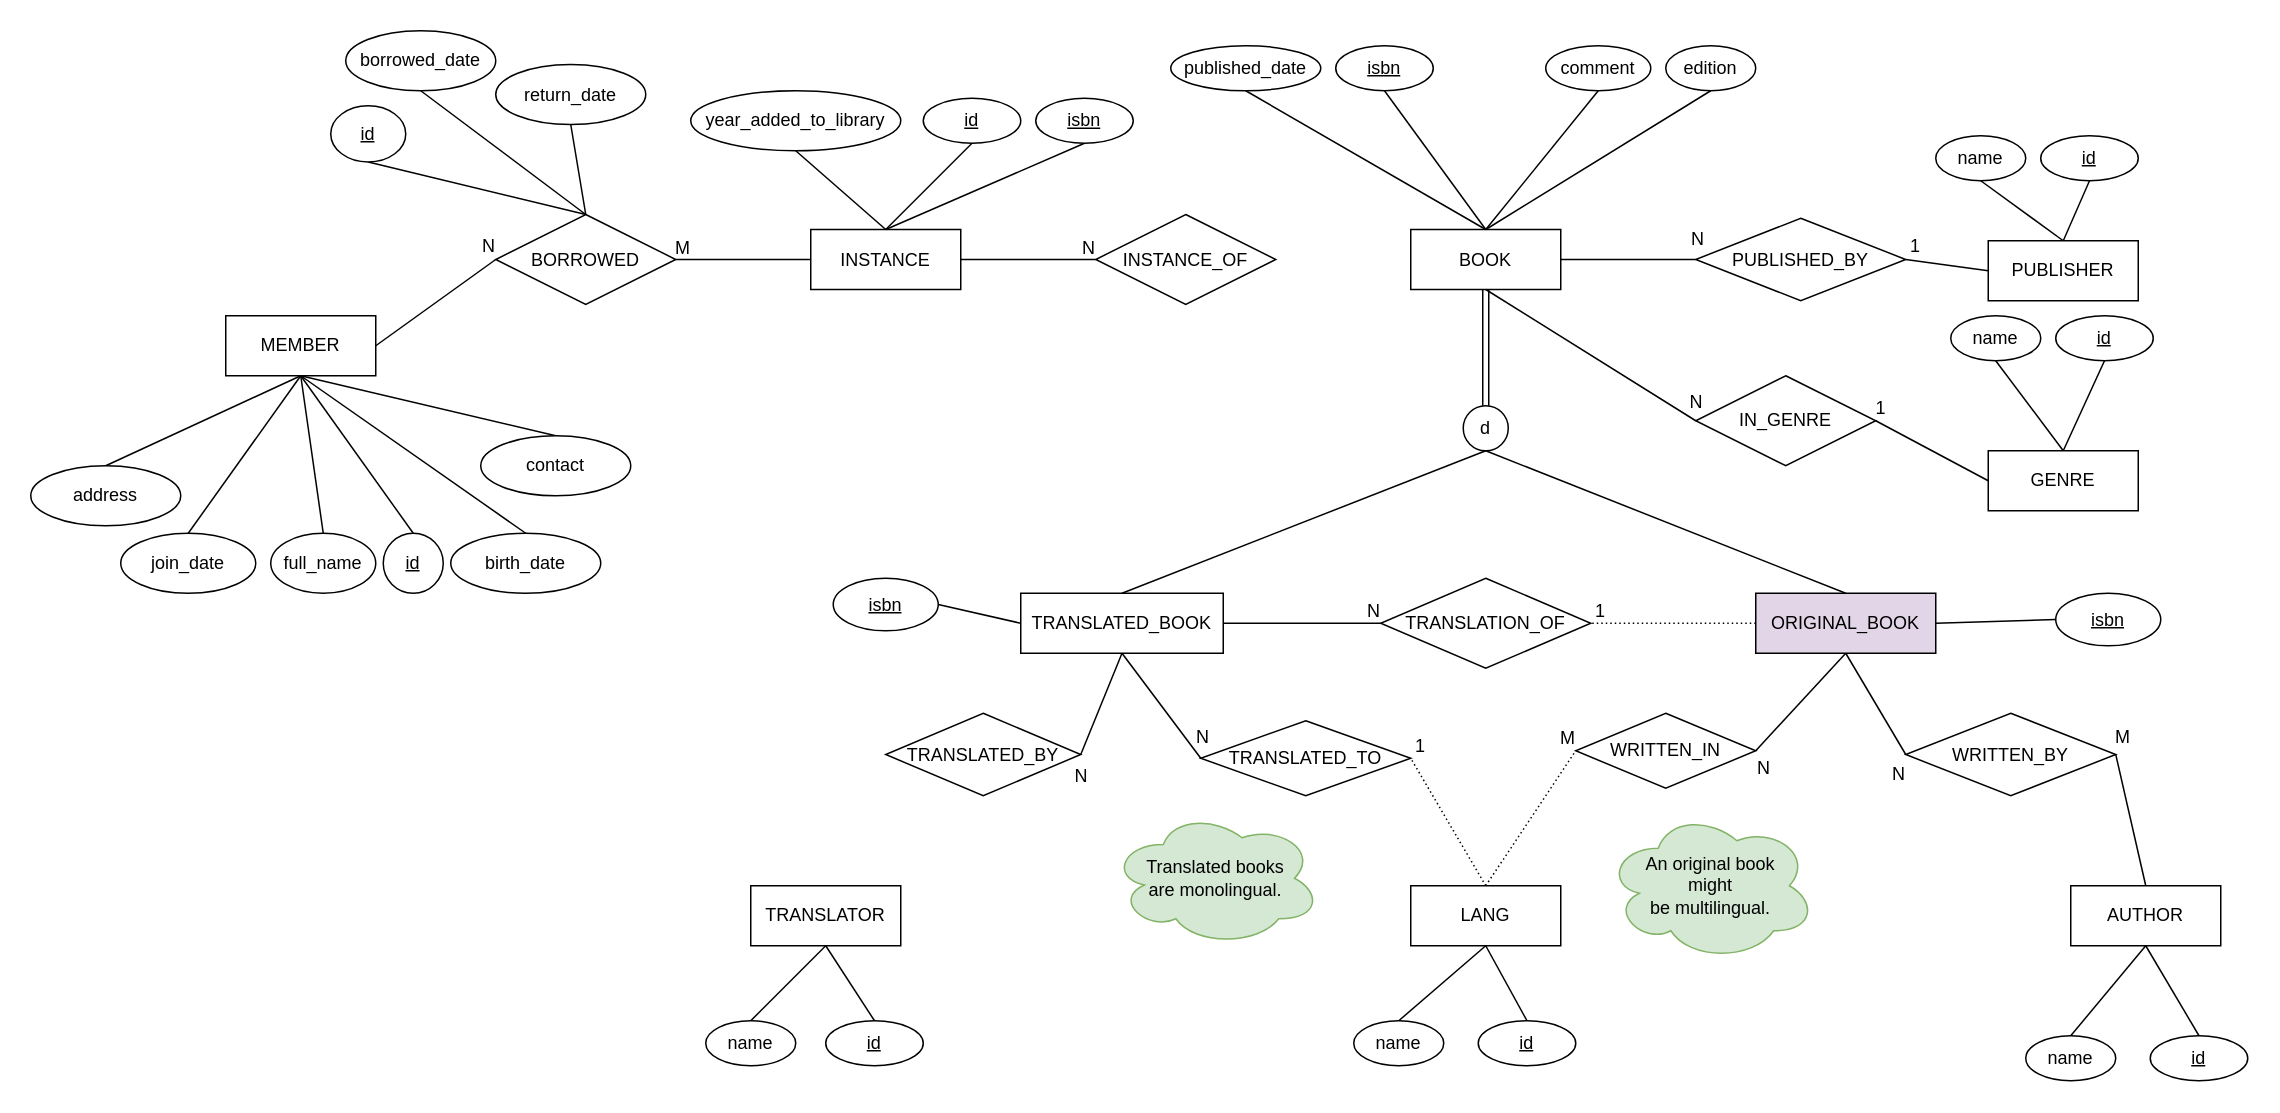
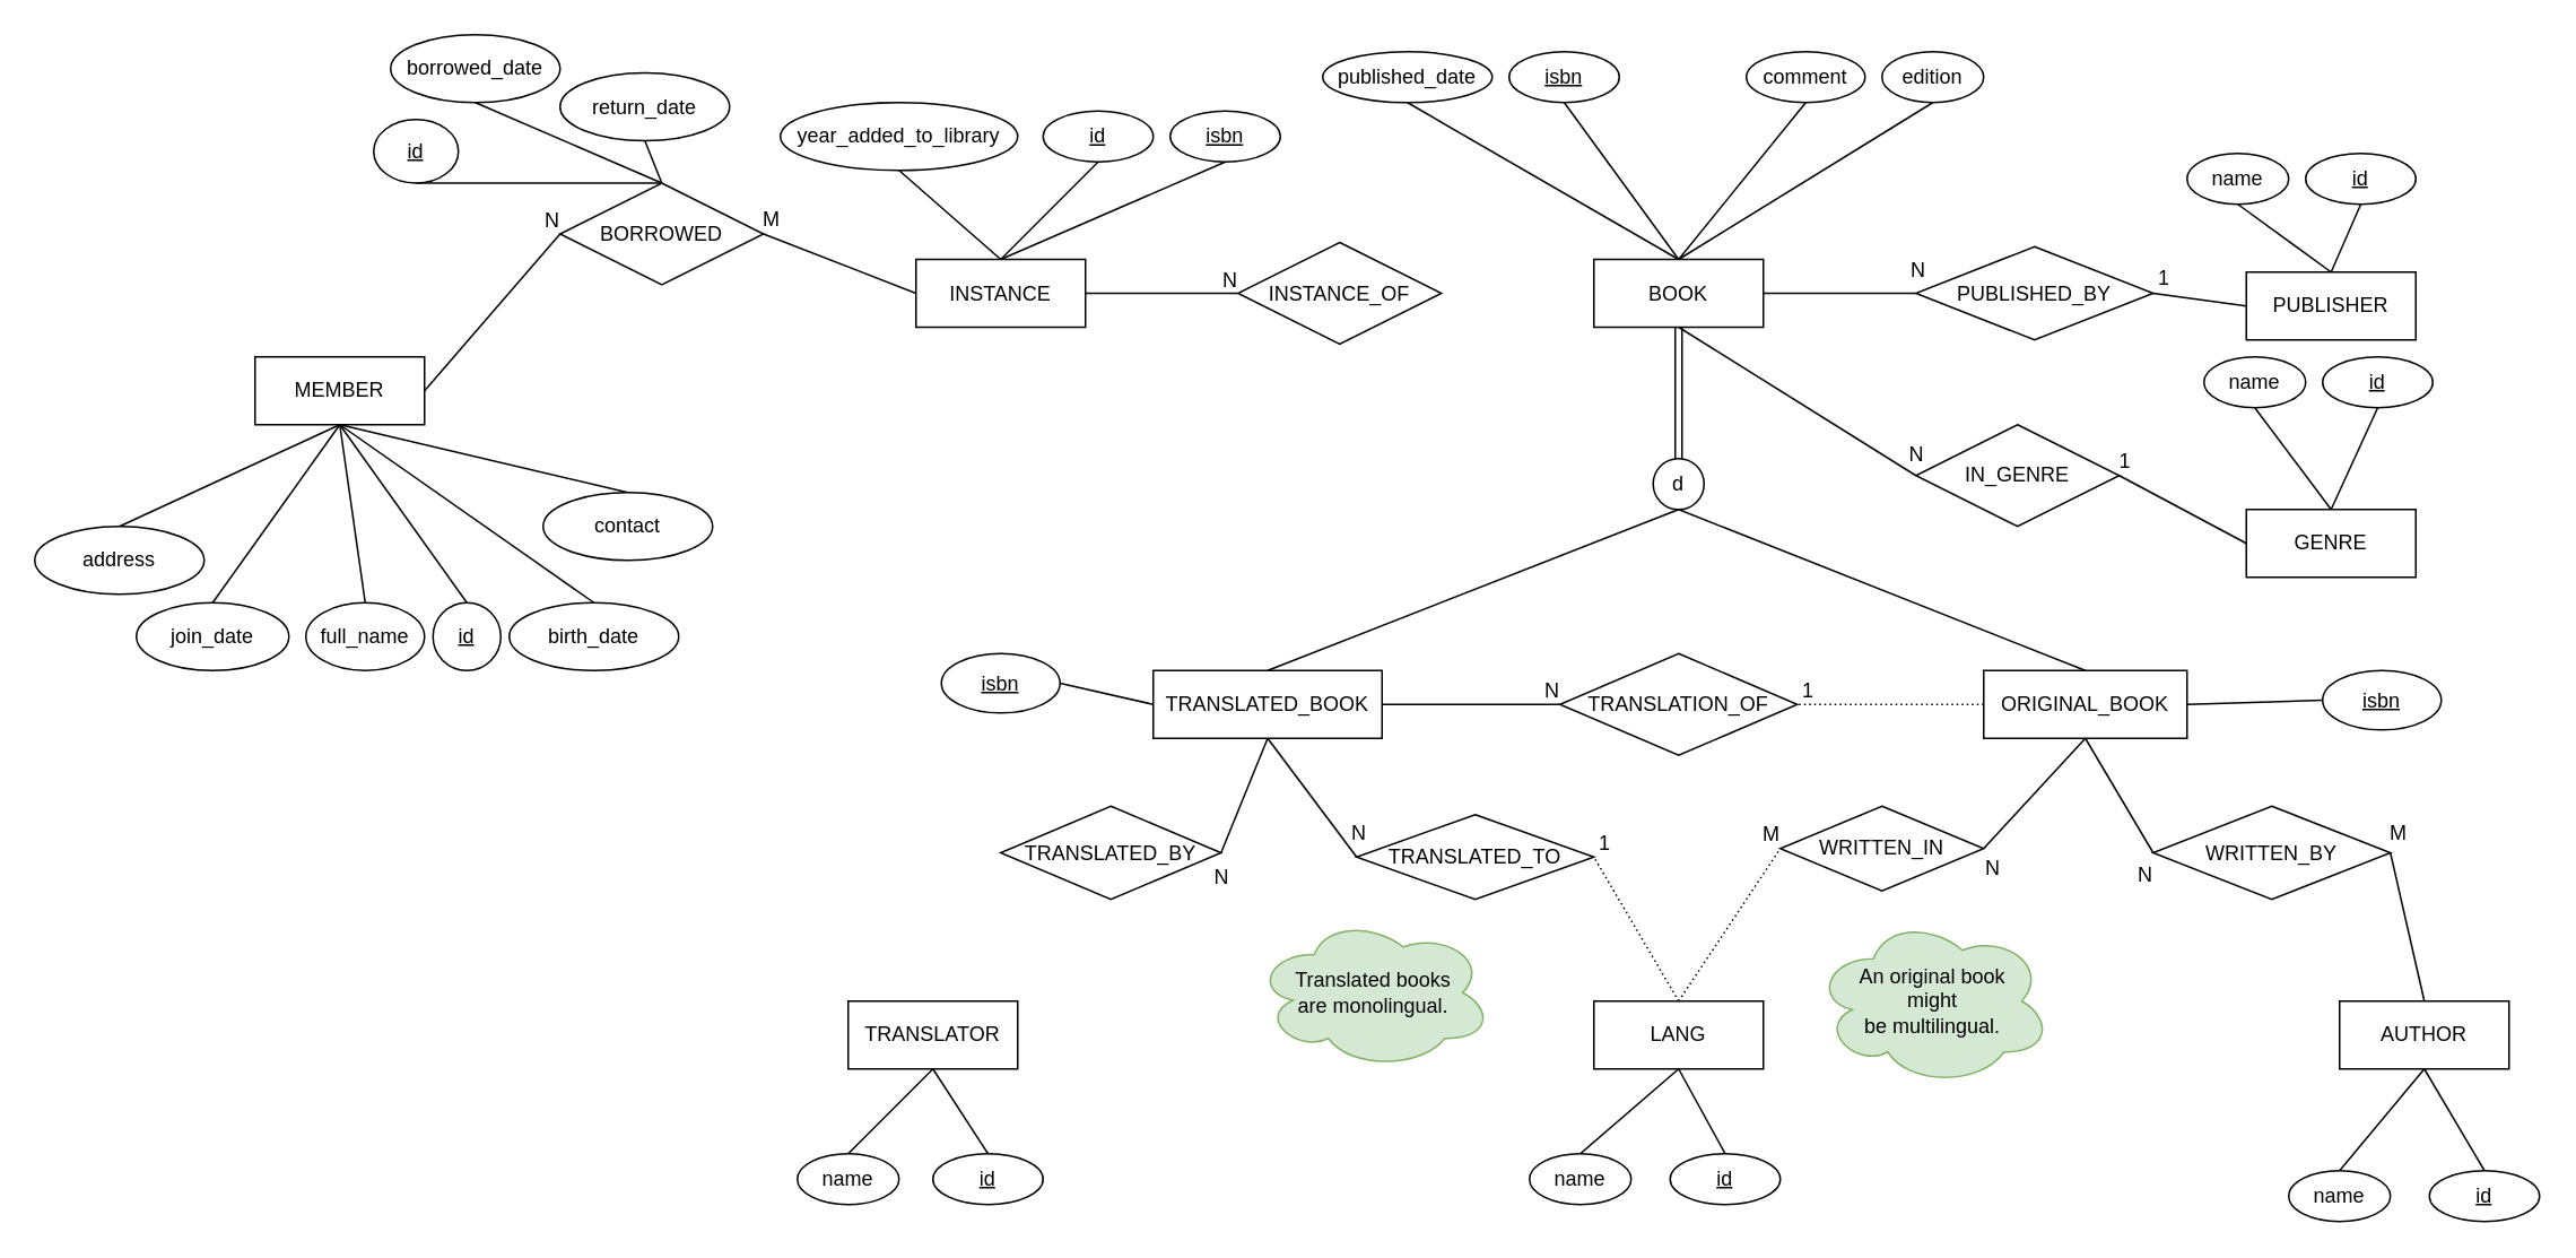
- <mxCell id="92" value="BORROWED" style="shape=rhombus;perimeter=rhombusPerimeter;whiteSpace=wrap;html=1;align=center;" parent="1" vertex="1"><mxGeometry x="330" y="142.5" width="120" height="60" as="geometry" /></mxCell>
+ <mxCell id="92" value="BORROWED" style="shape=rhombus;perimeter=rhombusPerimeter;whiteSpace=wrap;html=1;align=center;" parent="1" vertex="1"><mxGeometry x="330" y="107.5" width="120" height="60" as="geometry" /></mxCell>
- <mxCell id="26" value="ORIGINAL_BOOK" style="whiteSpace=wrap;html=1;align=center;fillColor=#e1d5e7;" parent="1" vertex="1"><mxGeometry x="1170" y="395" width="120" height="40" as="geometry" /></mxCell>
+ <mxCell id="26" value="ORIGINAL_BOOK" style="whiteSpace=wrap;html=1;align=center;" parent="1" vertex="1"><mxGeometry x="1170" y="395" width="120" height="40" as="geometry" /></mxCell>
